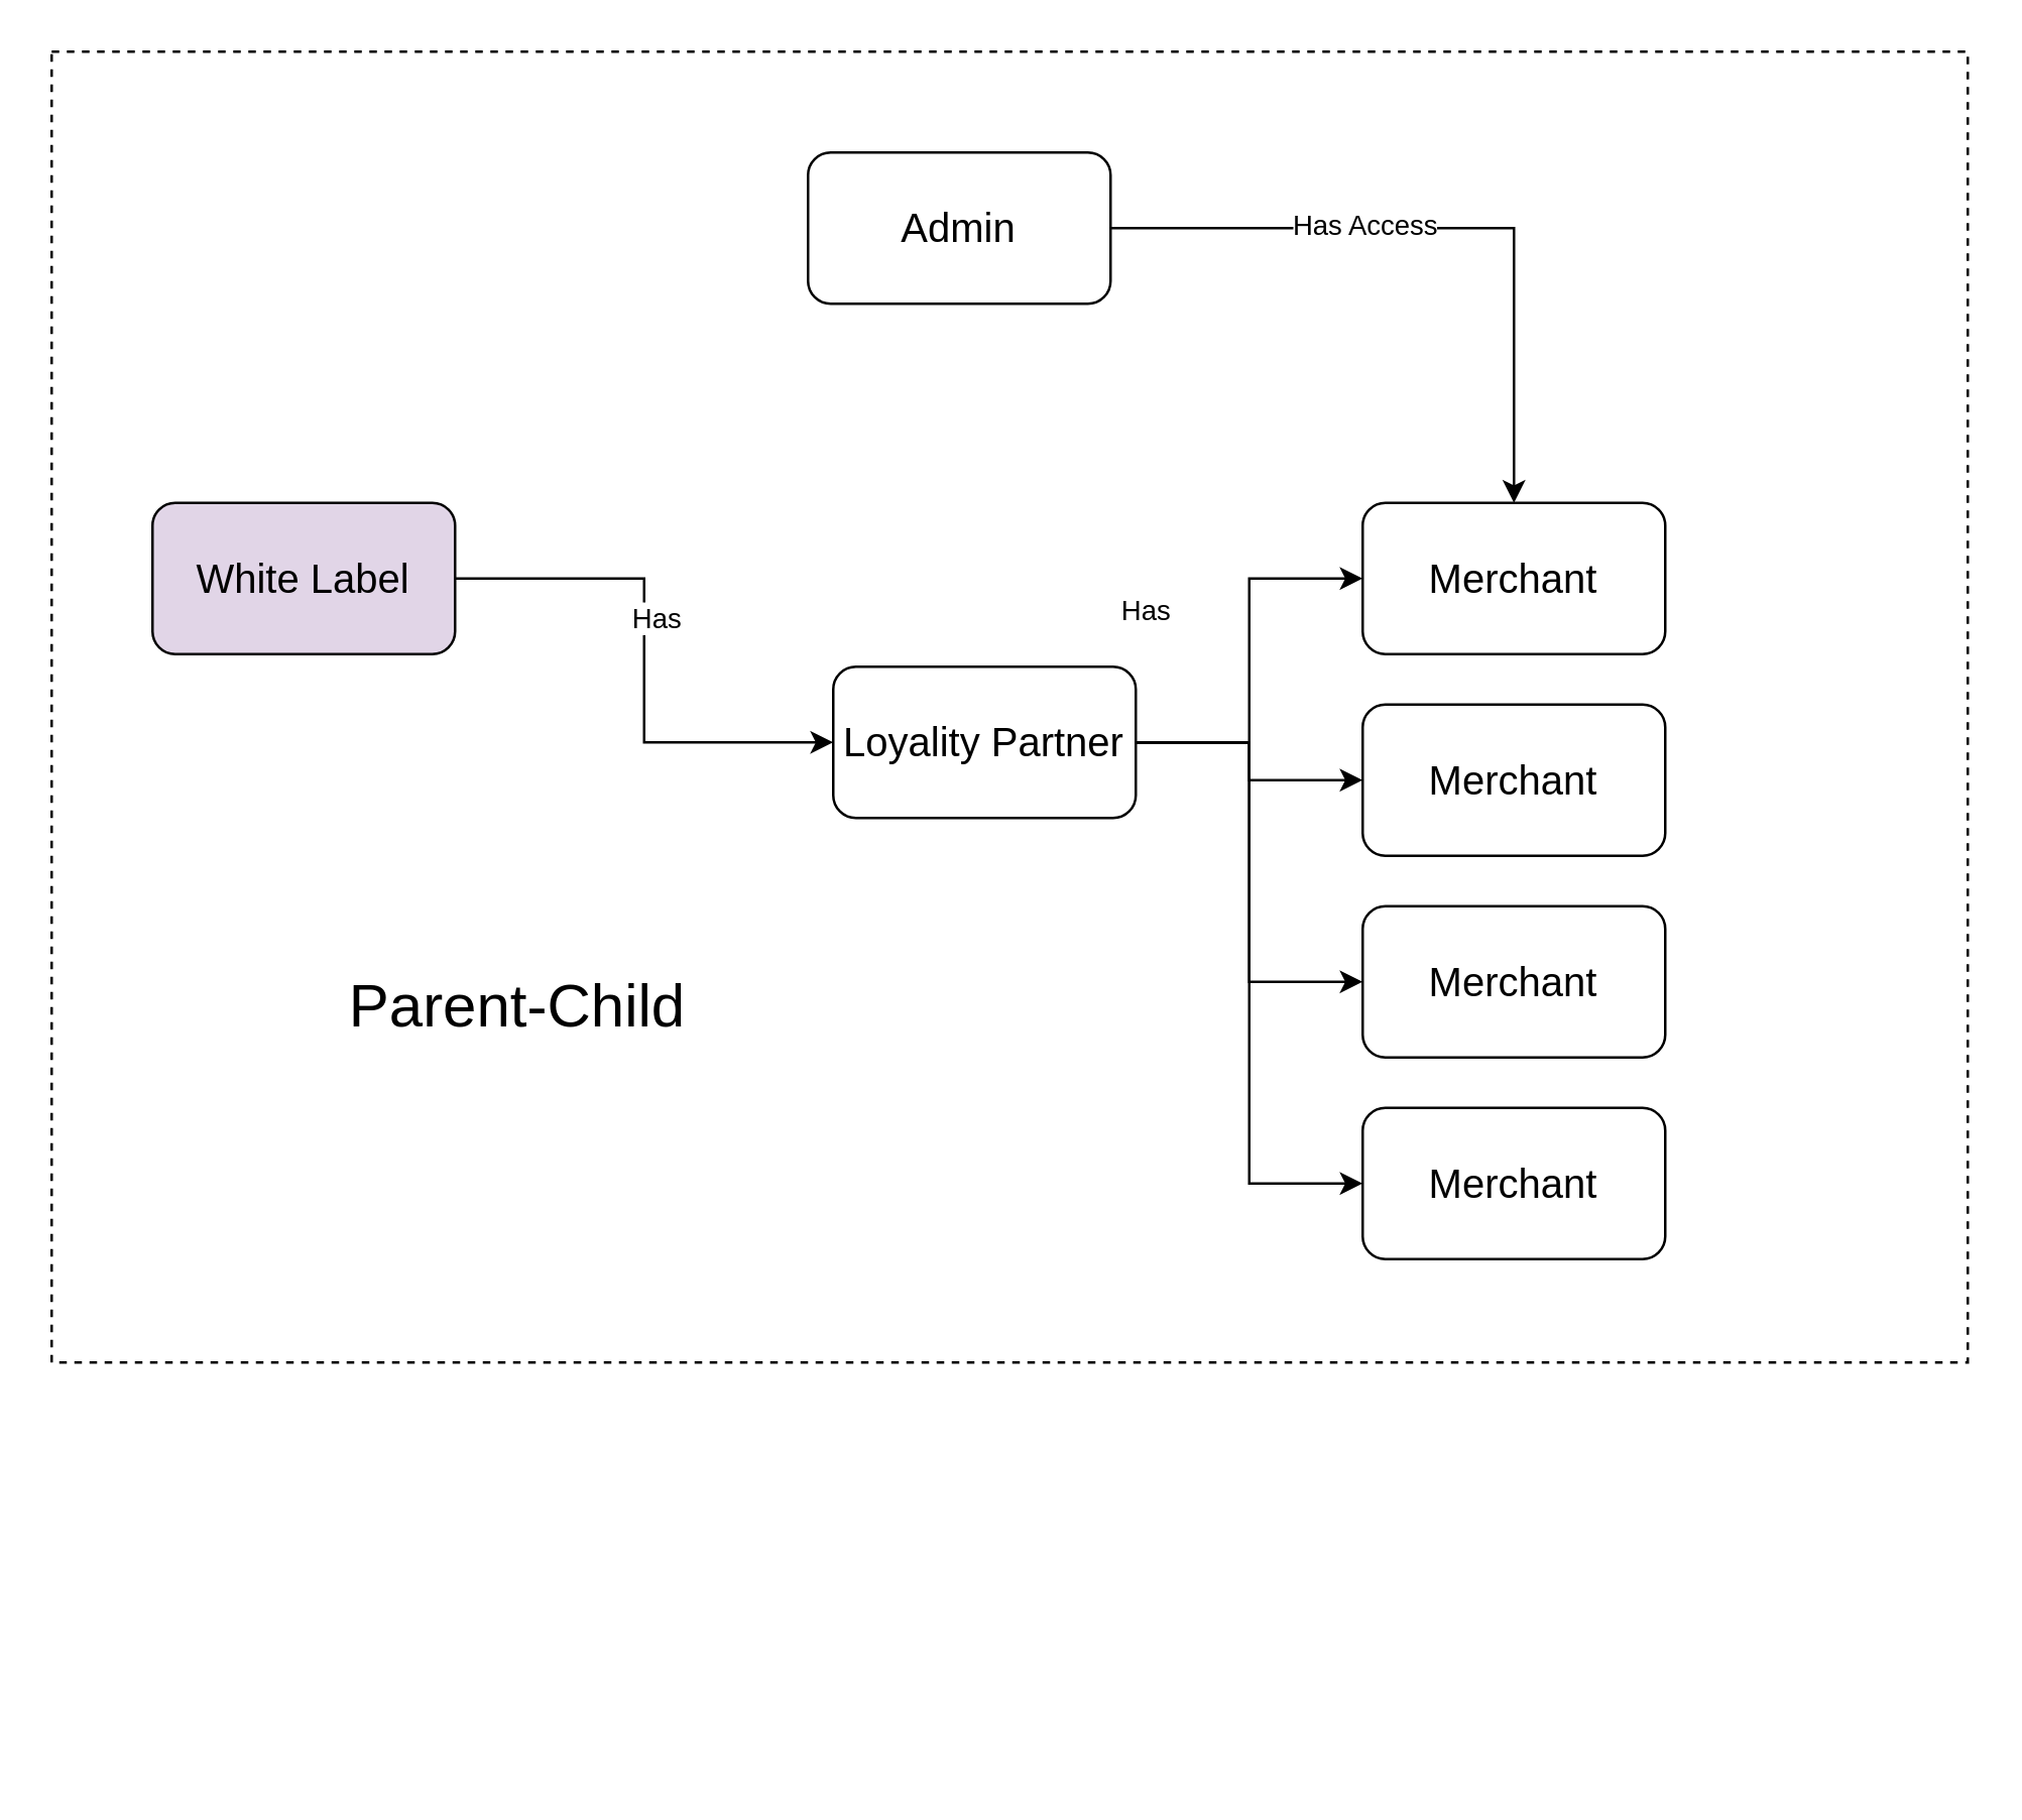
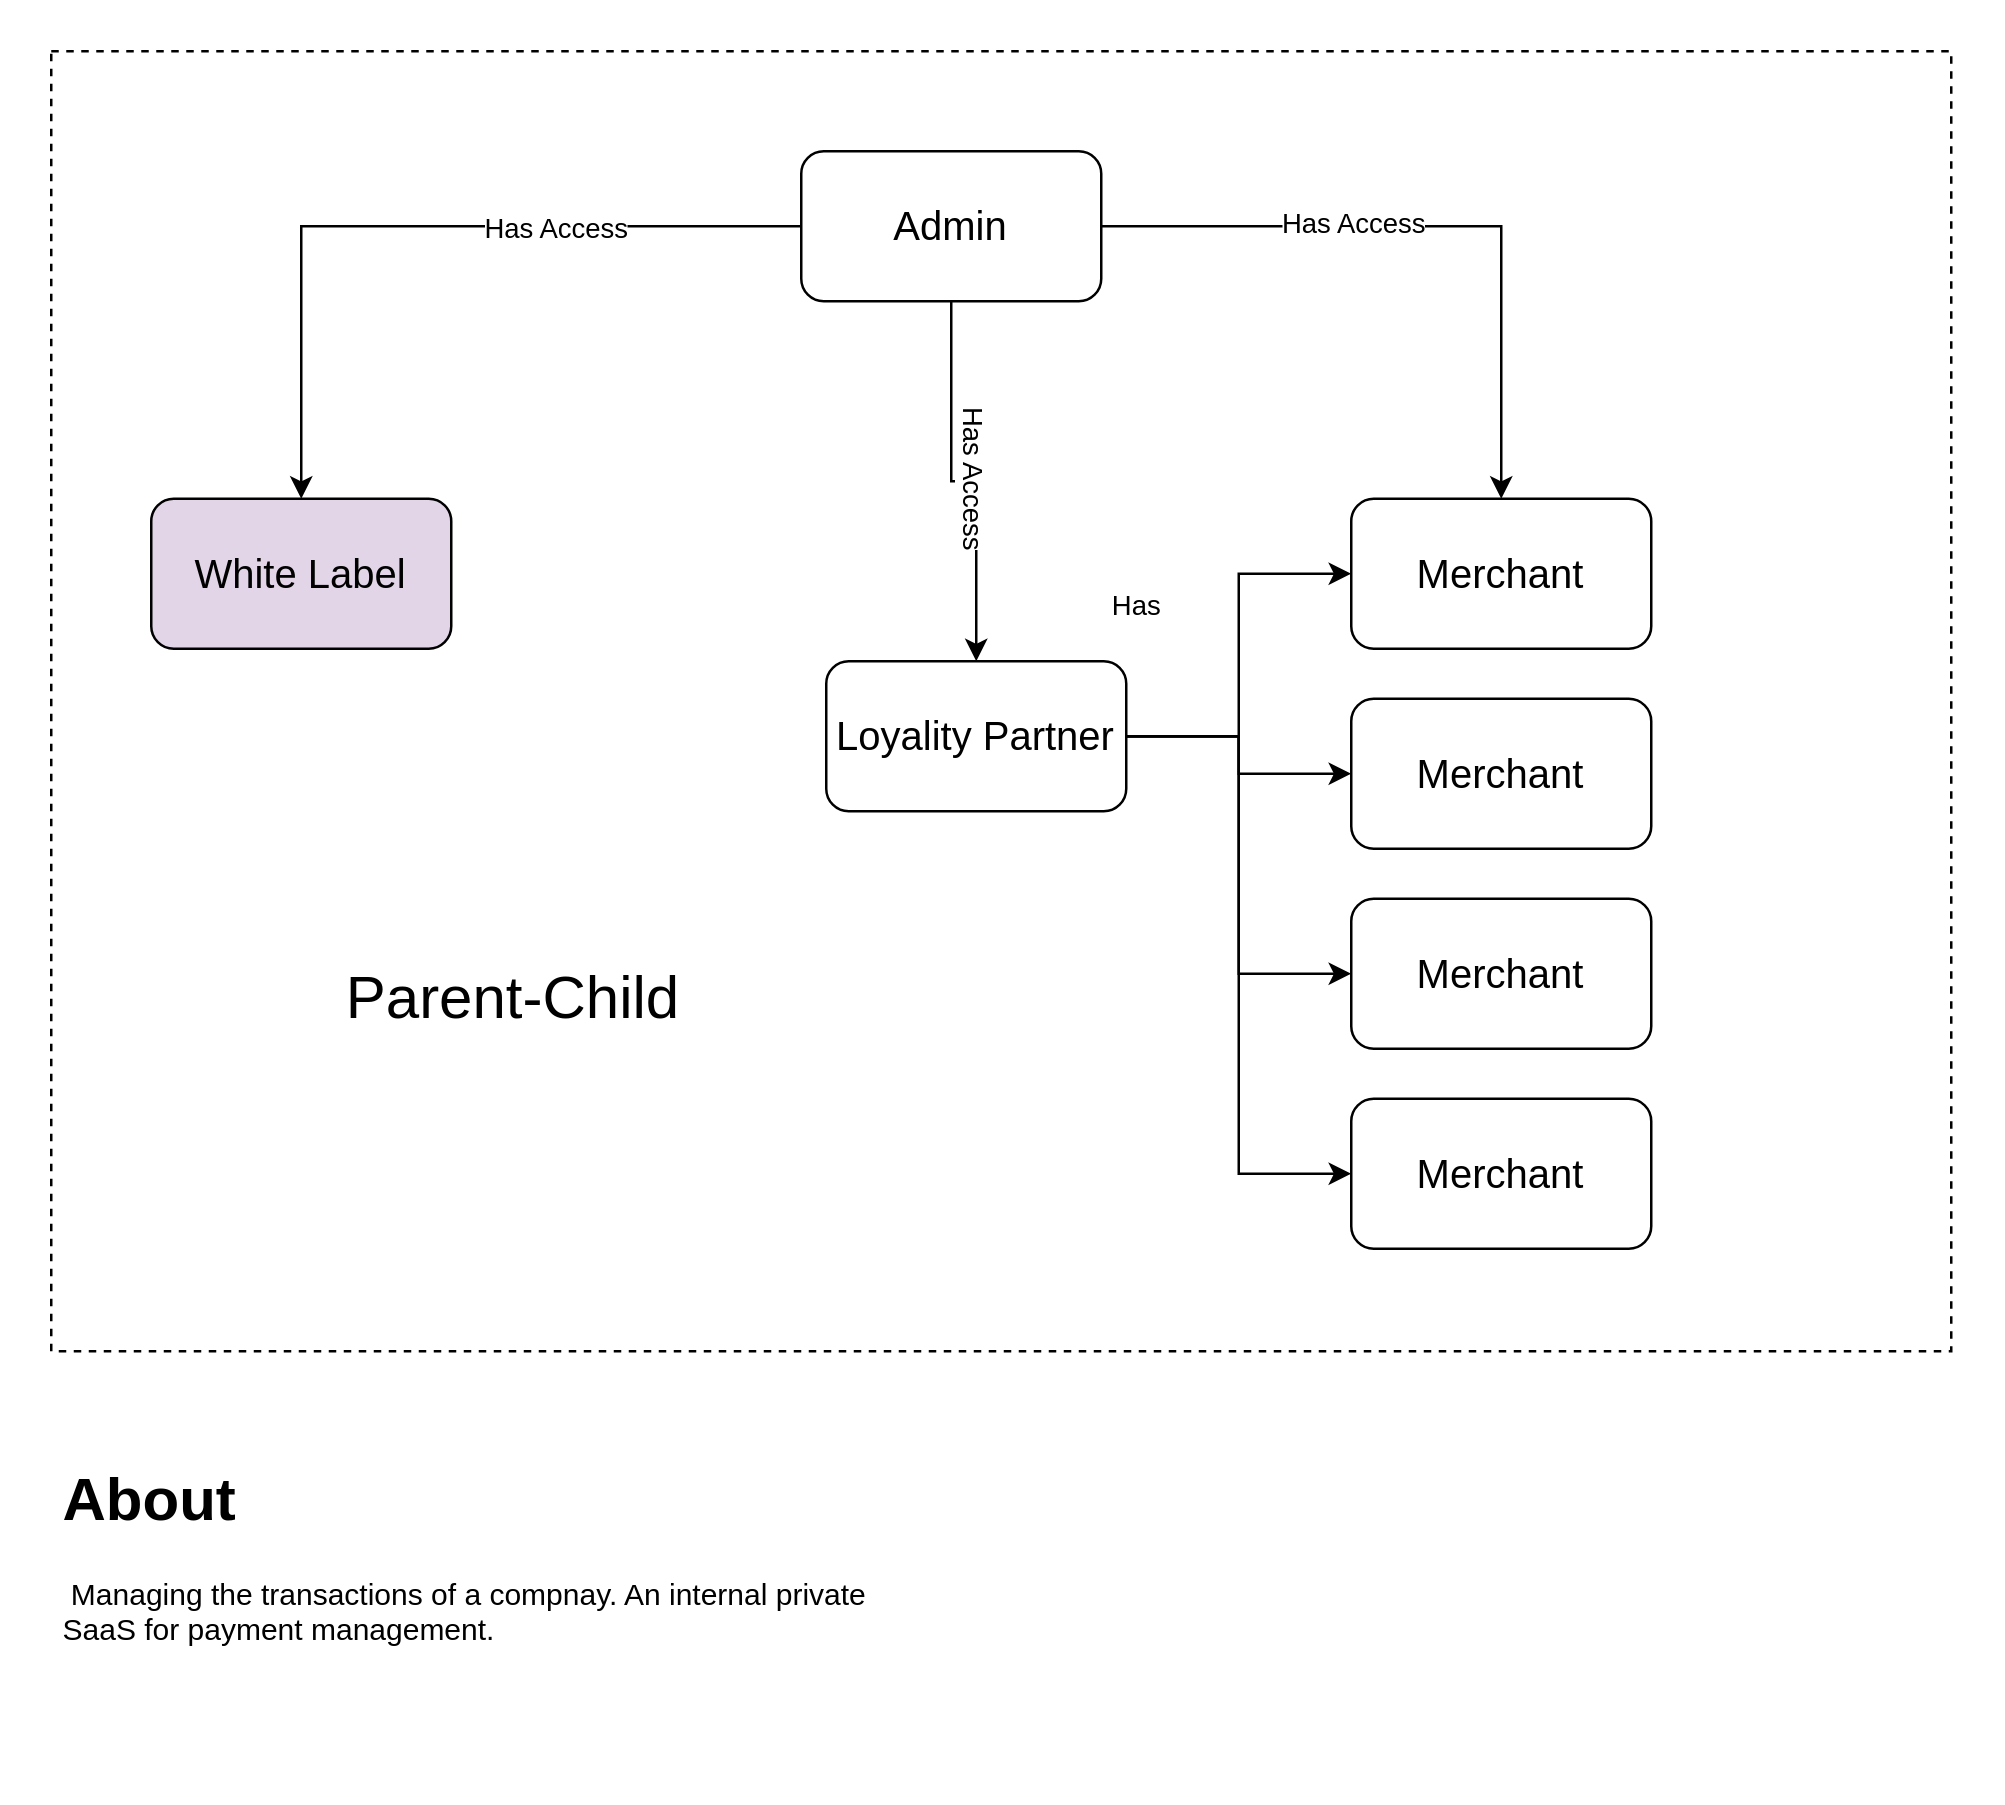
+ <mxCell id="17" style="edgeStyle=orthogonalEdgeStyle;rounded=0;orthogonalLoop=1;jettySize=auto;html=1;exitX=0;exitY=0.5;exitDx=0;exitDy=0;entryX=0.5;entryY=0;entryDx=0;entryDy=0;" parent="1" source="23" target="5" edge="1"><mxGeometry relative="1" as="geometry" /></mxCell>
+ <mxCell id="18" value="Has Access" style="edgeLabel;html=1;align=center;verticalAlign=middle;resizable=0;points=[];" parent="17" vertex="1" connectable="0"><mxGeometry x="-0.481" relative="1" as="geometry"><mxPoint x="-19" as="offset" /></mxGeometry></mxCell>
+ <mxCell id="19" style="edgeStyle=orthogonalEdgeStyle;rounded=0;orthogonalLoop=1;jettySize=auto;html=1;exitX=0.5;exitY=1;exitDx=0;exitDy=0;entryX=0.5;entryY=0;entryDx=0;entryDy=0;" parent="1" source="23" target="11" edge="1"><mxGeometry relative="1" as="geometry" /></mxCell>
+ <mxCell id="20" value="Has Access" style="edgeLabel;html=1;align=center;verticalAlign=middle;resizable=0;points=[];rotation=90;" parent="19" vertex="1" connectable="0"><mxGeometry x="0.24" relative="1" as="geometry"><mxPoint y="-15" as="offset" /></mxGeometry></mxCell>
- <mxCell id="3" style="edgeStyle=orthogonalEdgeStyle;rounded=0;orthogonalLoop=1;jettySize=auto;html=1;exitX=1;exitY=0.5;exitDx=0;exitDy=0;entryX=0;entryY=0.5;entryDx=0;entryDy=0;" parent="1" source="5" target="11" edge="1"><mxGeometry relative="1" as="geometry" /></mxCell>
- <mxCell id="4" value="Has" style="edgeLabel;html=1;align=center;verticalAlign=middle;resizable=0;points=[];" parent="3" vertex="1" connectable="0"><mxGeometry x="-0.167" relative="1" as="geometry"><mxPoint x="4" as="offset" /></mxGeometry></mxCell>
+ <mxCell id="24" value="&lt;h1&gt;About&lt;/h1&gt;&lt;p&gt;&amp;nbsp;Managing the transactions of a compnay. An internal private SaaS for payment management.&lt;/p&gt;" style="text;html=1;strokeColor=none;fillColor=none;spacing=5;spacingTop=-20;whiteSpace=wrap;overflow=hidden;rounded=0;" vertex="1" parent="1"><mxGeometry x="20" y="580" width="340" height="120" as="geometry" /></mxCell>
